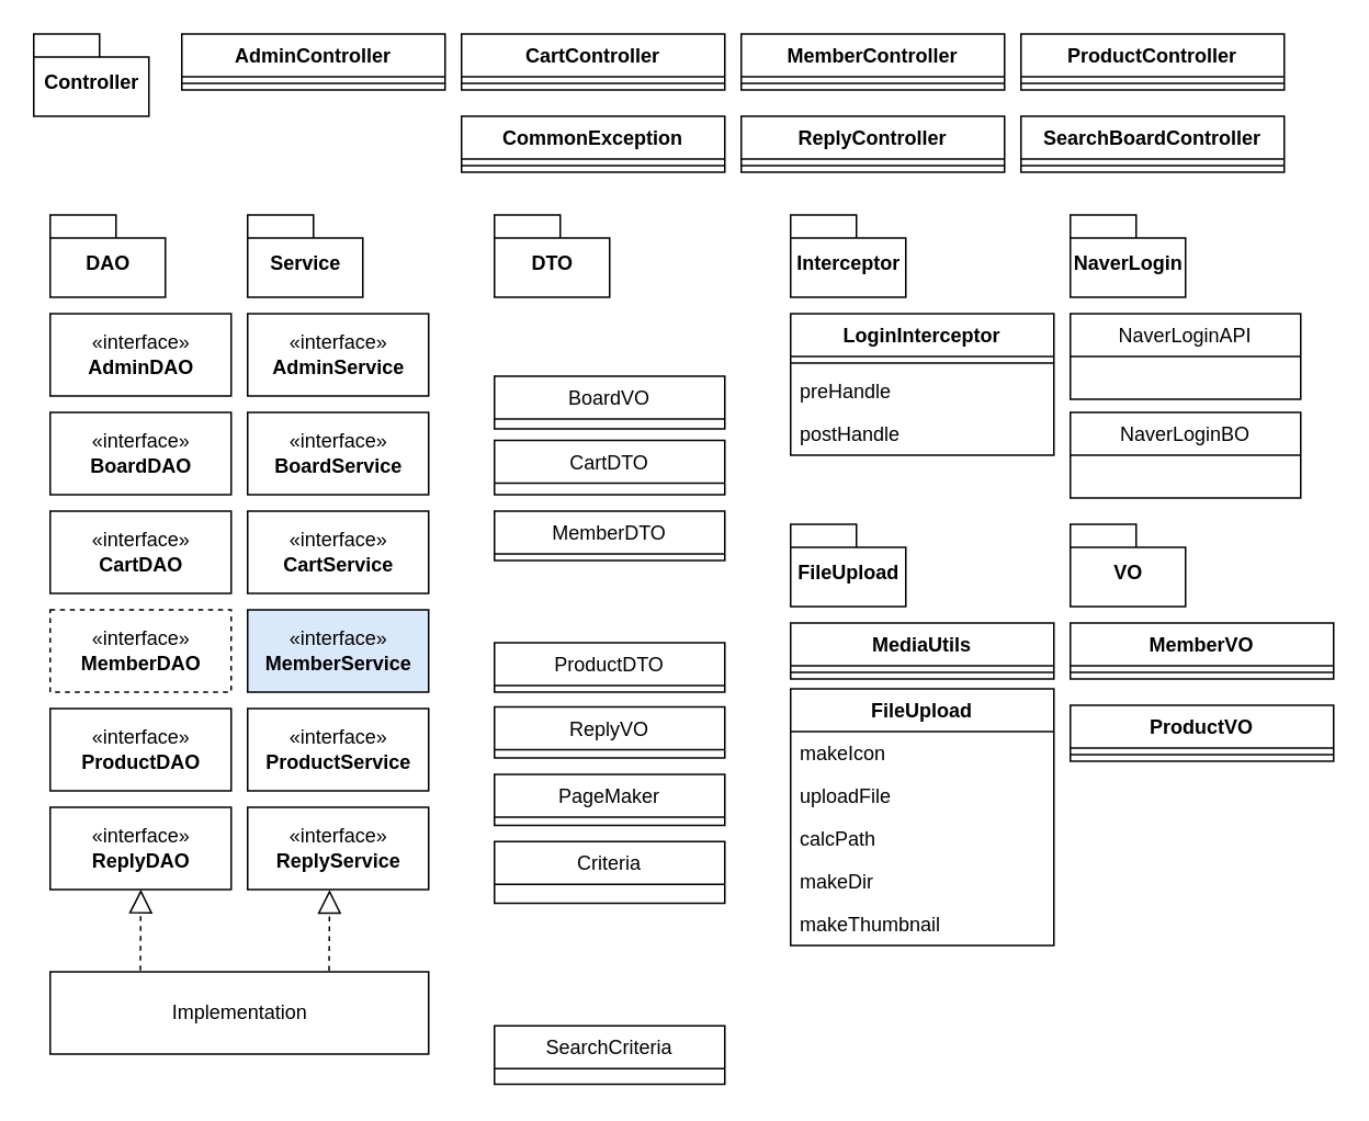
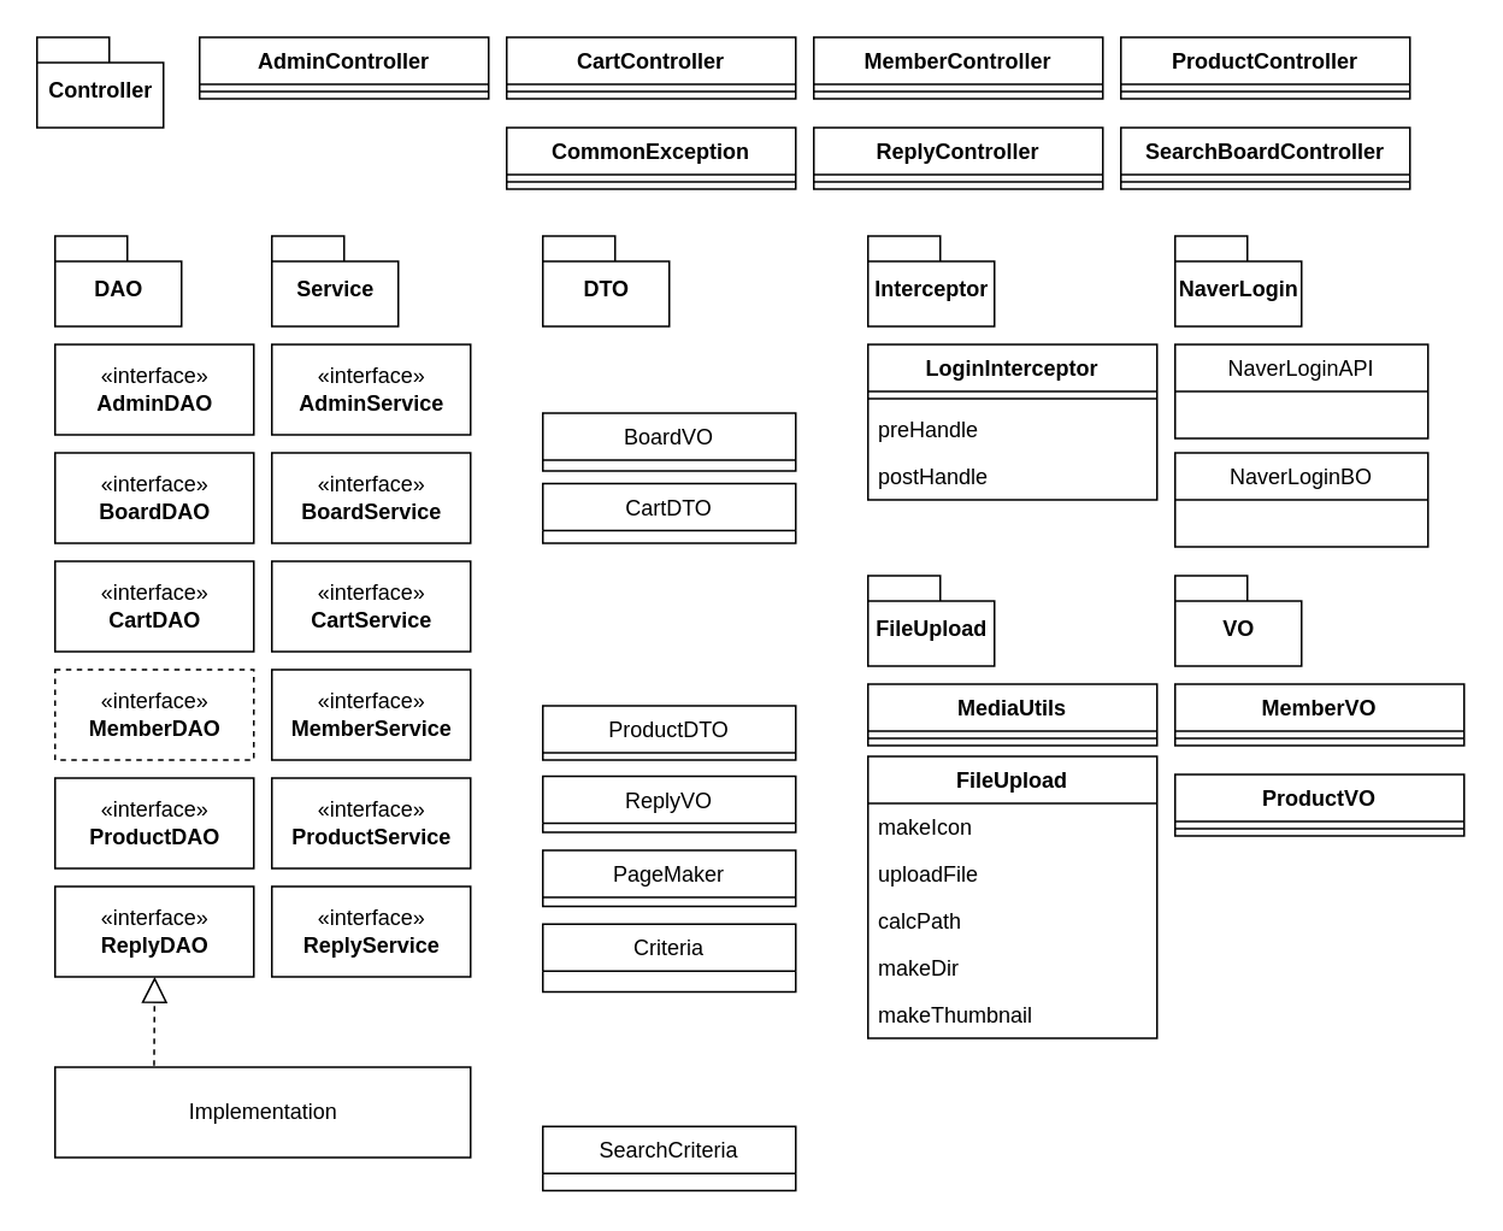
- <mxCell id="56" value="MemberDTO" style="swimlane;fontStyle=0;childLayout=stackLayout;horizontal=1;startSize=26;fillColor=none;horizontalStack=0;resizeParent=1;resizeParentMax=0;resizeLast=0;collapsible=1;marginBottom=0;" vertex="1" parent="1"><mxGeometry x="300" y="310" width="140" height="30" as="geometry" /></mxCell>
- <mxCell id="11" value="«interface»&lt;br&gt;&lt;b&gt;Member&lt;/b&gt;&lt;b&gt;Service&lt;/b&gt;" style="html=1;fillColor=#dae8fc;" parent="1" vertex="1"><mxGeometry x="150" y="370" width="110" height="50" as="geometry" /></mxCell>
+ <mxCell id="11" value="«interface»&lt;br&gt;&lt;b&gt;Member&lt;/b&gt;&lt;b&gt;Service&lt;/b&gt;" style="html=1;" parent="1" vertex="1"><mxGeometry x="150" y="370" width="110" height="50" as="geometry" /></mxCell>
- <mxCell id="61" value="" style="endArrow=block;dashed=1;endFill=0;endSize=12;html=1;exitX=0.737;exitY=-0.012;exitDx=0;exitDy=0;entryX=0.453;entryY=1.004;entryDx=0;entryDy=0;entryPerimeter=0;exitPerimeter=0;" edge="1" parent="1" source="62" target="13"><mxGeometry width="160" relative="1" as="geometry"><mxPoint x="144.8" y="540" as="sourcePoint" /><mxPoint x="144.8" y="590" as="targetPoint" /></mxGeometry></mxCell>
